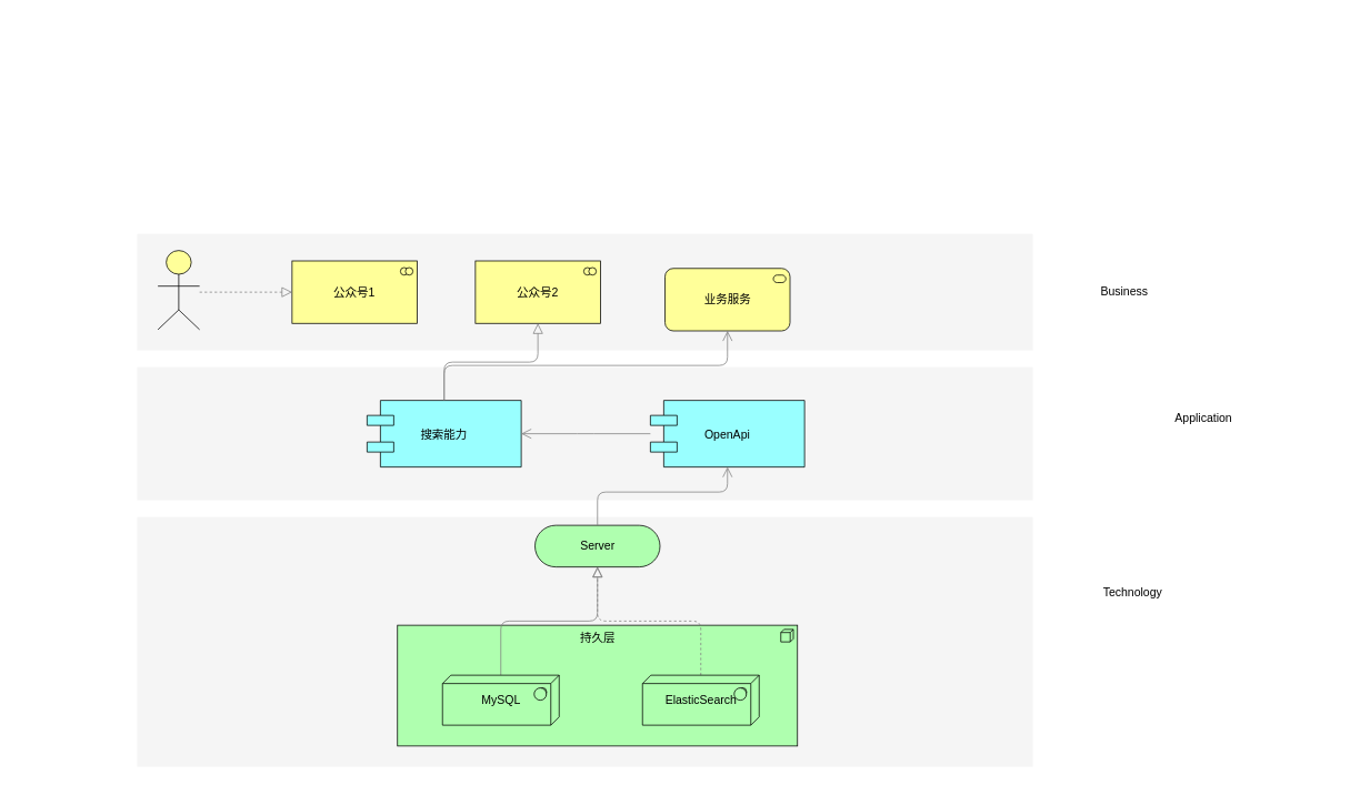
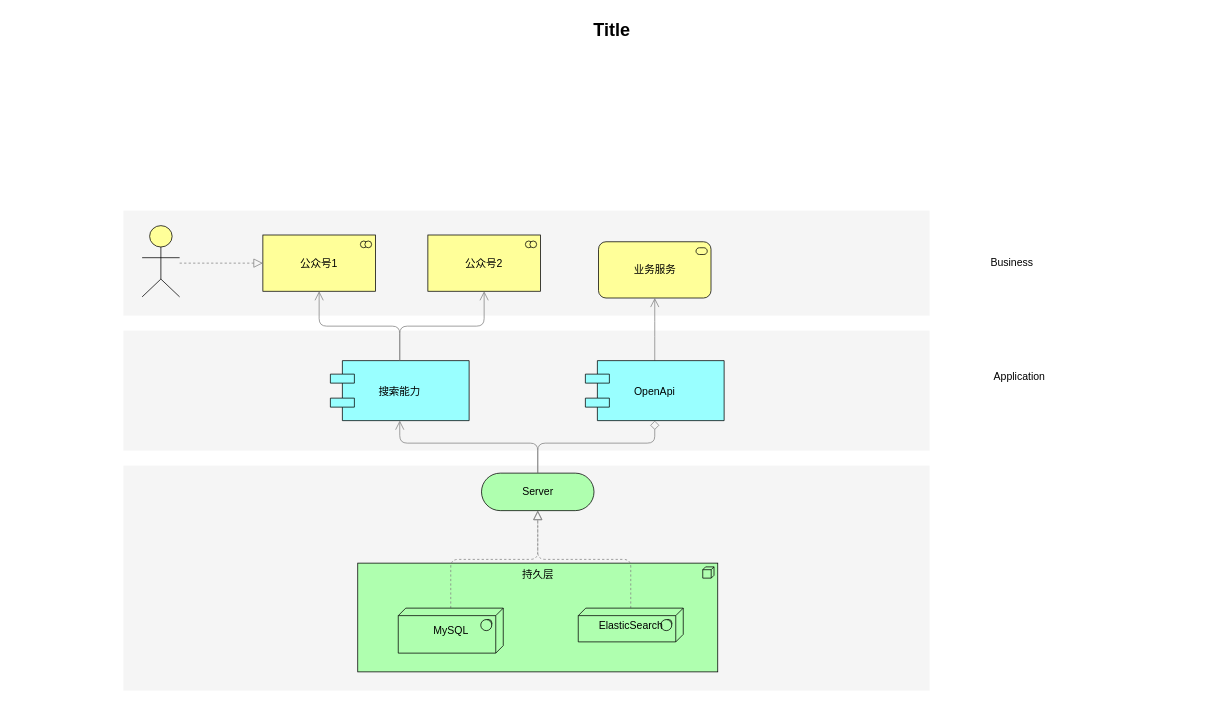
+ <mxCell id="21" value="Title" style="text;strokeColor=none;fillColor=none;html=1;fontSize=24;fontStyle=1;verticalAlign=middle;align=center;" parent="1" vertex="1"><mxGeometry x="20" y="20" width="1590" height="40" as="geometry" /></mxCell>
- <mxCell id="14" style="edgeStyle=elbowEdgeStyle;rounded=1;elbow=vertical;html=1;startSize=10;endArrow=block;endFill=0;endSize=10;jettySize=auto;orthogonalLoop=1;strokeColor=#808080;fontSize=14;entryX=0.5;entryY=1;entryDx=0;entryDy=0;entryPerimeter=0;" parent="1" source="13" target="27" edge="1"><mxGeometry relative="1" as="geometry"><mxPoint x="599.5" y="460" as="sourcePoint" /><mxPoint x="645" y="387.5" as="targetPoint" /></mxGeometry></mxCell>
+ <mxCell id="14" style="edgeStyle=elbowEdgeStyle;rounded=1;elbow=vertical;html=1;startSize=10;endArrow=open;endFill=0;endSize=10;jettySize=auto;orthogonalLoop=1;strokeColor=#808080;fontSize=14;entryX=0.5;entryY=1;entryDx=0;entryDy=0;entryPerimeter=0;" parent="1" source="13" target="27" edge="1"><mxGeometry relative="1" as="geometry"><mxPoint x="599.5" y="460" as="sourcePoint" /><mxPoint x="645" y="387.5" as="targetPoint" /></mxGeometry></mxCell>
- <mxCell id="12" style="edgeStyle=elbowEdgeStyle;rounded=1;elbow=vertical;html=1;startSize=10;endArrow=open;endFill=0;endSize=10;jettySize=auto;orthogonalLoop=1;strokeColor=#808080;fontSize=14;" parent="1" source="13" target="25" edge="1"><mxGeometry relative="1" as="geometry"><mxPoint x="425" y="385" as="targetPoint" /></mxGeometry></mxCell>
+ <mxCell id="12" style="edgeStyle=elbowEdgeStyle;rounded=1;elbow=vertical;html=1;startSize=10;endArrow=open;endFill=0;endSize=10;jettySize=auto;orthogonalLoop=1;strokeColor=#808080;fontSize=14;entryX=0.5;entryY=1;entryDx=0;entryDy=0;entryPerimeter=0;" parent="1" source="13" target="24" edge="1"><mxGeometry relative="1" as="geometry"><mxPoint x="425" y="385" as="targetPoint" /></mxGeometry></mxCell>
- <mxCell id="17" value="Application" style="text;html=1;strokeColor=none;fillColor=none;align=center;verticalAlign=middle;whiteSpace=wrap;fontSize=14;" parent="1" vertex="1"><mxGeometry x="1324" y="491" width="240" height="20" as="geometry" /></mxCell>
+ <mxCell id="17" value="Application" style="text;html=1;strokeColor=none;fillColor=none;align=center;verticalAlign=middle;whiteSpace=wrap;fontSize=14;" parent="1" vertex="1"><mxGeometry x="1239" y="491" width="240" height="20" as="geometry" /></mxCell>
- <mxCell id="15" style="edgeStyle=elbowEdgeStyle;rounded=1;elbow=vertical;html=1;startSize=10;endArrow=open;endFill=0;endSize=10;jettySize=auto;orthogonalLoop=1;strokeColor=#808080;fontSize=14;" parent="1" source="22" target="13" edge="1"><mxGeometry relative="1" as="geometry"><mxPoint x="1031.5" y="460" as="sourcePoint" /><mxPoint x="872.5" y="387.5" as="targetPoint" /></mxGeometry></mxCell>
+ <mxCell id="15" style="edgeStyle=elbowEdgeStyle;rounded=1;elbow=vertical;html=1;startSize=10;endArrow=open;endFill=0;endSize=10;jettySize=auto;orthogonalLoop=1;strokeColor=#808080;fontSize=14;entryX=0.5;entryY=1;entryDx=0;entryDy=0;entryPerimeter=0;" parent="1" source="22" target="25" edge="1"><mxGeometry relative="1" as="geometry"><mxPoint x="1031.5" y="460" as="sourcePoint" /><mxPoint x="872.5" y="387.5" as="targetPoint" /></mxGeometry></mxCell>
- <mxCell id="23" style="edgeStyle=elbowEdgeStyle;rounded=1;elbow=vertical;html=1;startSize=10;endArrow=open;endFill=0;endSize=10;jettySize=auto;orthogonalLoop=1;strokeColor=#808080;fontSize=14;exitX=0.5;exitY=0;exitPerimeter=0;exitDx=0;exitDy=0;entryX=0.5;entryY=1;entryDx=0;entryDy=0;" edge="1" parent="1" source="11" target="22"><mxGeometry relative="1" as="geometry"><Array as="points"><mxPoint x="790" y="590" /></Array><mxPoint x="726.5" y="640" as="sourcePoint" /><mxPoint x="542.5" y="560" as="targetPoint" /></mxGeometry></mxCell>
+ <mxCell id="23" style="edgeStyle=elbowEdgeStyle;rounded=1;elbow=vertical;html=1;startSize=10;endArrow=diamond;endFill=0;endSize=10;jettySize=auto;orthogonalLoop=1;strokeColor=#808080;fontSize=14;exitX=0.5;exitY=0;exitPerimeter=0;exitDx=0;exitDy=0;entryX=0.5;entryY=1;entryDx=0;entryDy=0;" edge="1" parent="1" source="11" target="22"><mxGeometry relative="1" as="geometry"><Array as="points"><mxPoint x="790" y="590" /></Array><mxPoint x="726.5" y="640" as="sourcePoint" /><mxPoint x="542.5" y="560" as="targetPoint" /></mxGeometry></mxCell>
+ <mxCell id="10" style="edgeStyle=elbowEdgeStyle;rounded=1;elbow=vertical;html=1;startSize=10;endArrow=open;endFill=0;endSize=10;jettySize=auto;orthogonalLoop=1;strokeColor=#808080;fontSize=14;exitX=0.5;exitY=0;exitPerimeter=0;entryX=0.5;entryY=1;entryDx=0;entryDy=0;exitDx=0;exitDy=0;" parent="1" source="11" target="13" edge="1"><mxGeometry relative="1" as="geometry"><Array as="points"><mxPoint x="724" y="590" /></Array></mxGeometry></mxCell>
- <mxCell id="16" value="Technology" style="text;html=1;strokeColor=none;fillColor=none;align=center;verticalAlign=middle;whiteSpace=wrap;fontSize=14;" parent="1" vertex="1"><mxGeometry x="1239" y="701" width="240" height="20" as="geometry" /></mxCell>
- <mxCell id="6" style="edgeStyle=elbowEdgeStyle;rounded=1;elbow=vertical;html=1;startSize=10;endArrow=block;endFill=0;endSize=10;jettySize=auto;orthogonalLoop=1;strokeColor=#808080;fontSize=14;dashed=0;" parent="1" source="7" target="11" edge="1"><mxGeometry relative="1" as="geometry"><mxPoint x="484" y="680" as="targetPoint" /></mxGeometry></mxCell>
+ <mxCell id="6" style="edgeStyle=elbowEdgeStyle;rounded=1;elbow=vertical;html=1;startSize=10;endArrow=block;endFill=0;endSize=10;jettySize=auto;orthogonalLoop=1;strokeColor=#808080;fontSize=14;dashed=1;" parent="1" source="7" target="11" edge="1"><mxGeometry relative="1" as="geometry"><mxPoint x="484" y="680" as="targetPoint" /></mxGeometry></mxCell>
- <mxCell id="9" value="&lt;div&gt;ElasticSearch&lt;/div&gt;" style="html=1;whiteSpace=wrap;fillColor=#AFFFAF;shape=mxgraph.archimate3.tech;techType=sysSw;fontSize=14;" parent="1" vertex="1"><mxGeometry x="770.5" y="810" width="140" height="60" as="geometry" /></mxCell>
+ <mxCell id="9" value="&lt;div&gt;ElasticSearch&lt;/div&gt;" style="html=1;whiteSpace=wrap;fillColor=#AFFFAF;shape=mxgraph.archimate3.tech;techType=sysSw;fontSize=14;" parent="1" vertex="1"><mxGeometry x="770.5" y="810" width="140" height="45" as="geometry" /></mxCell>
